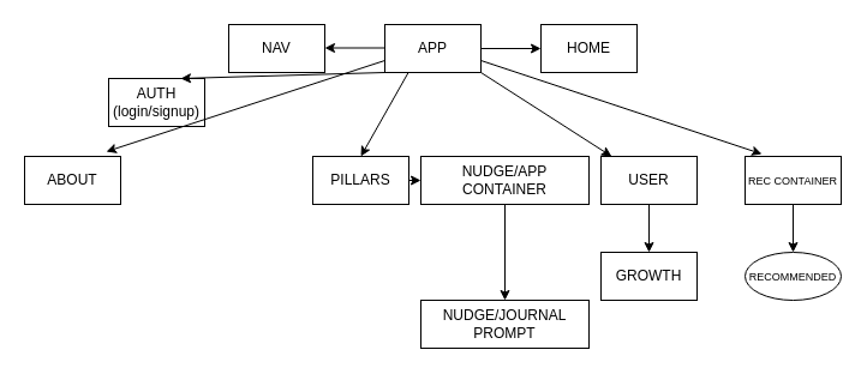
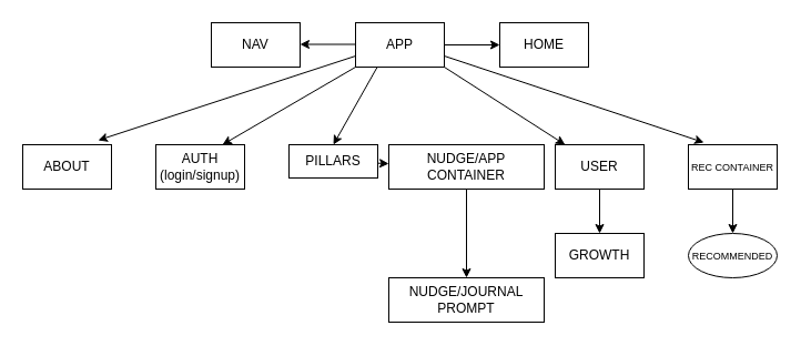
- <mxCell id="12" value="AUTH&lt;br&gt;(login/signup)" style="whiteSpace=wrap;html=1;" parent="1" vertex="1"><mxGeometry x="90" y="65" width="80" height="40" as="geometry" /></mxCell>
+ <mxCell id="12" value="AUTH&lt;br&gt;(login/signup)" style="whiteSpace=wrap;html=1;" parent="1" vertex="1"><mxGeometry x="140" y="130" width="80" height="40" as="geometry" /></mxCell>
- <mxCell id="14" value="PILLARS" style="whiteSpace=wrap;html=1;" parent="1" vertex="1"><mxGeometry x="260" y="130" width="80" height="40" as="geometry" /></mxCell>
+ <mxCell id="14" value="PILLARS" style="whiteSpace=wrap;html=1;" parent="1" vertex="1"><mxGeometry x="260" y="130" width="80" height="30" as="geometry" /></mxCell>
